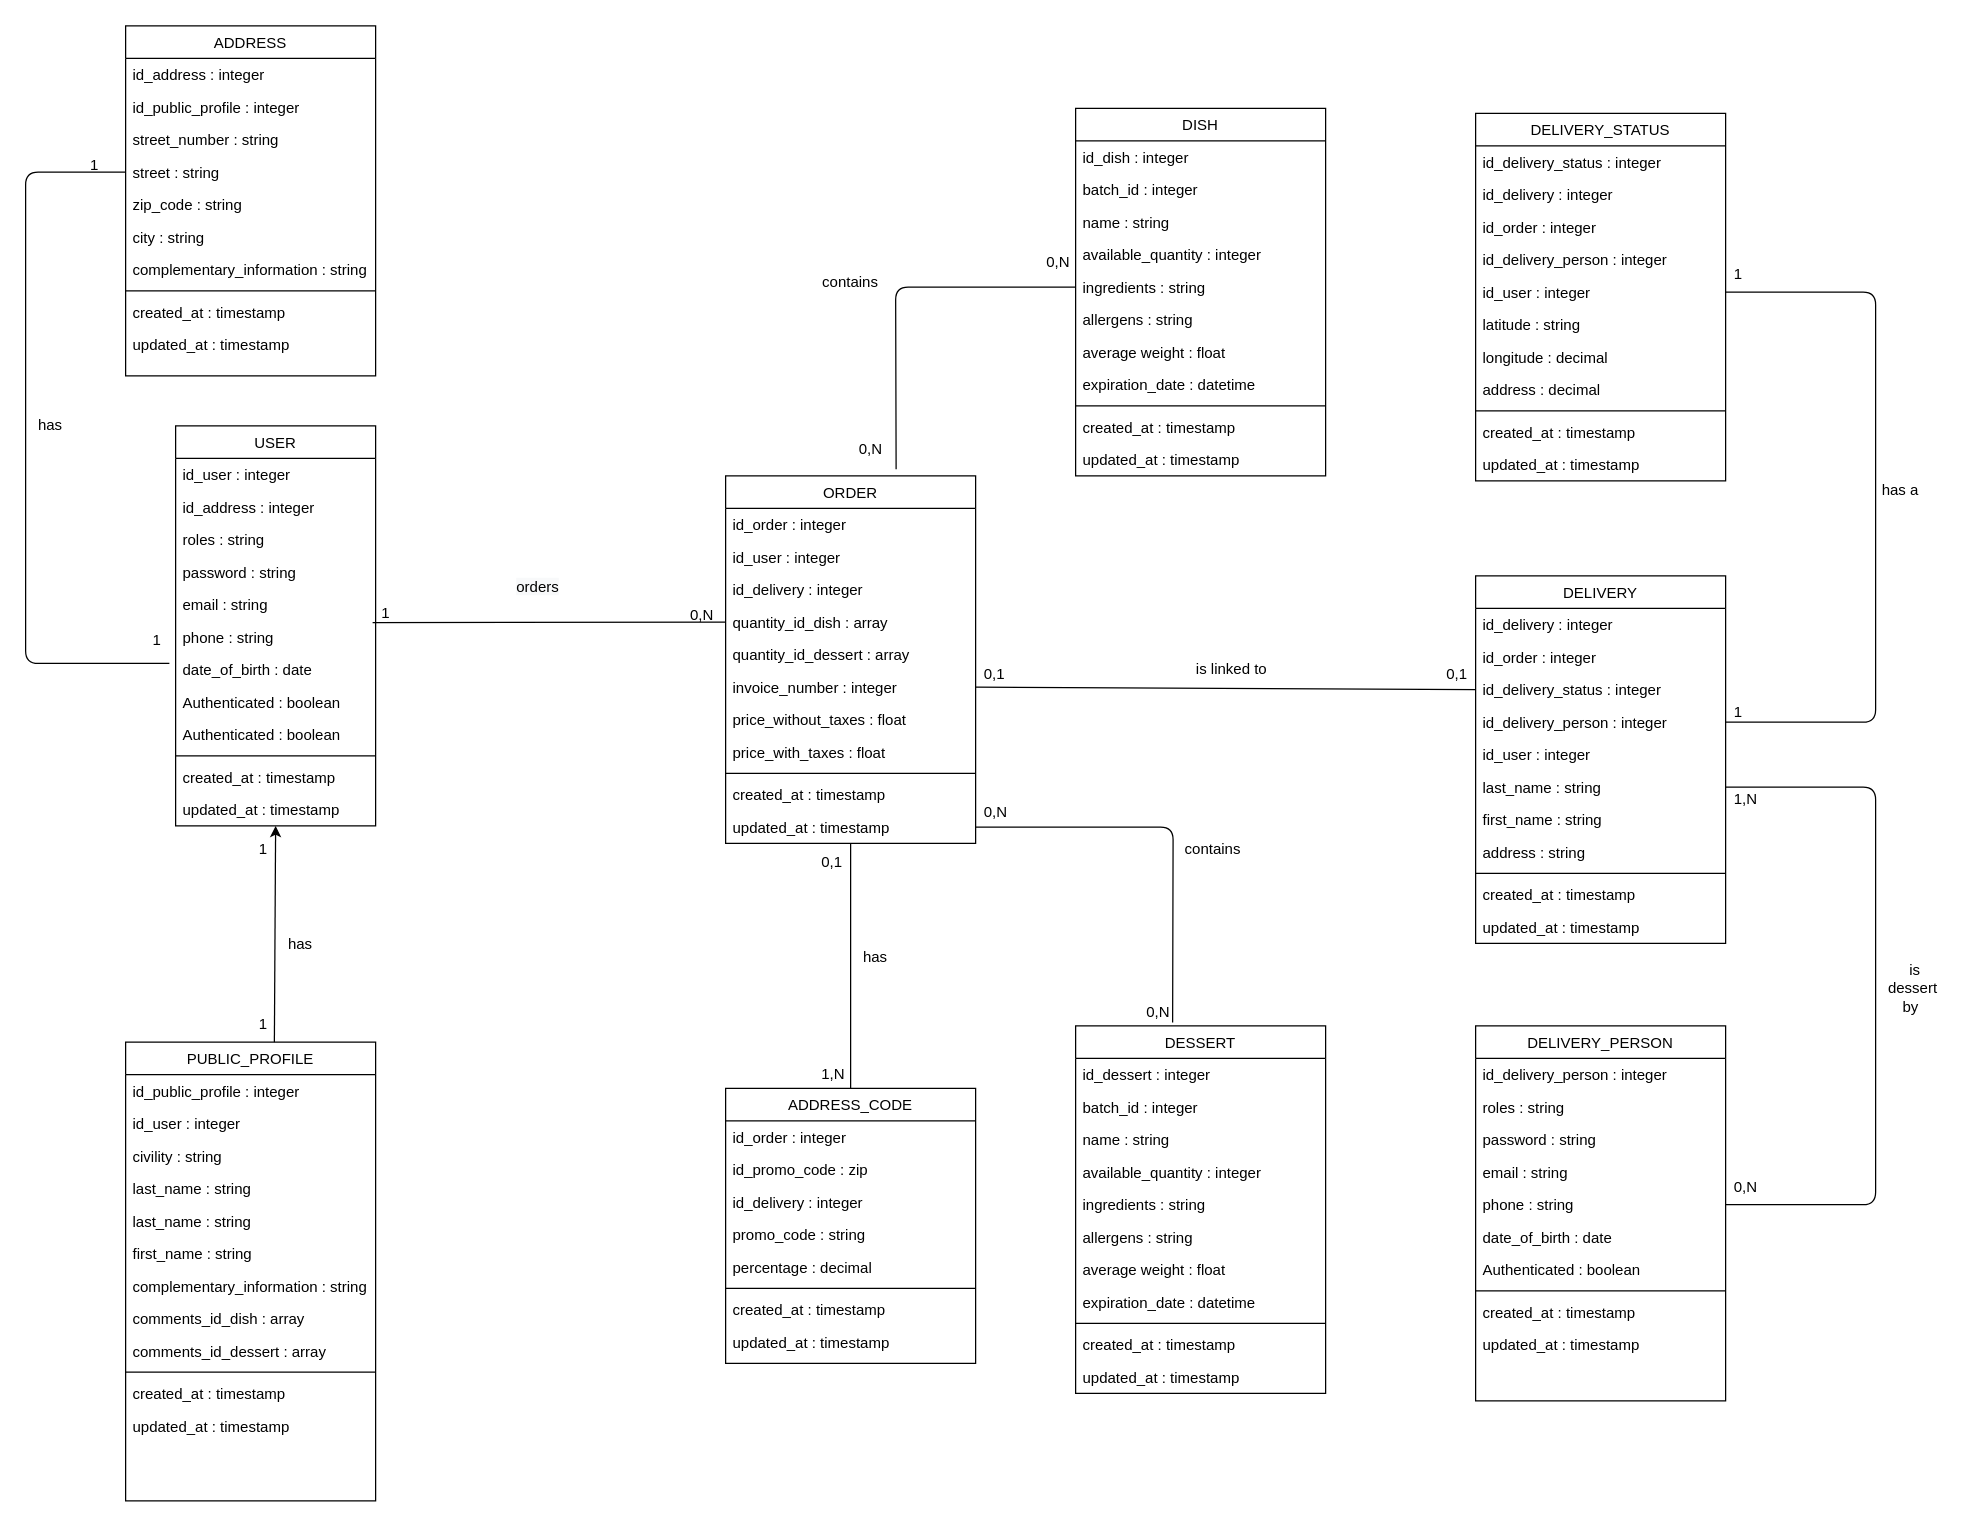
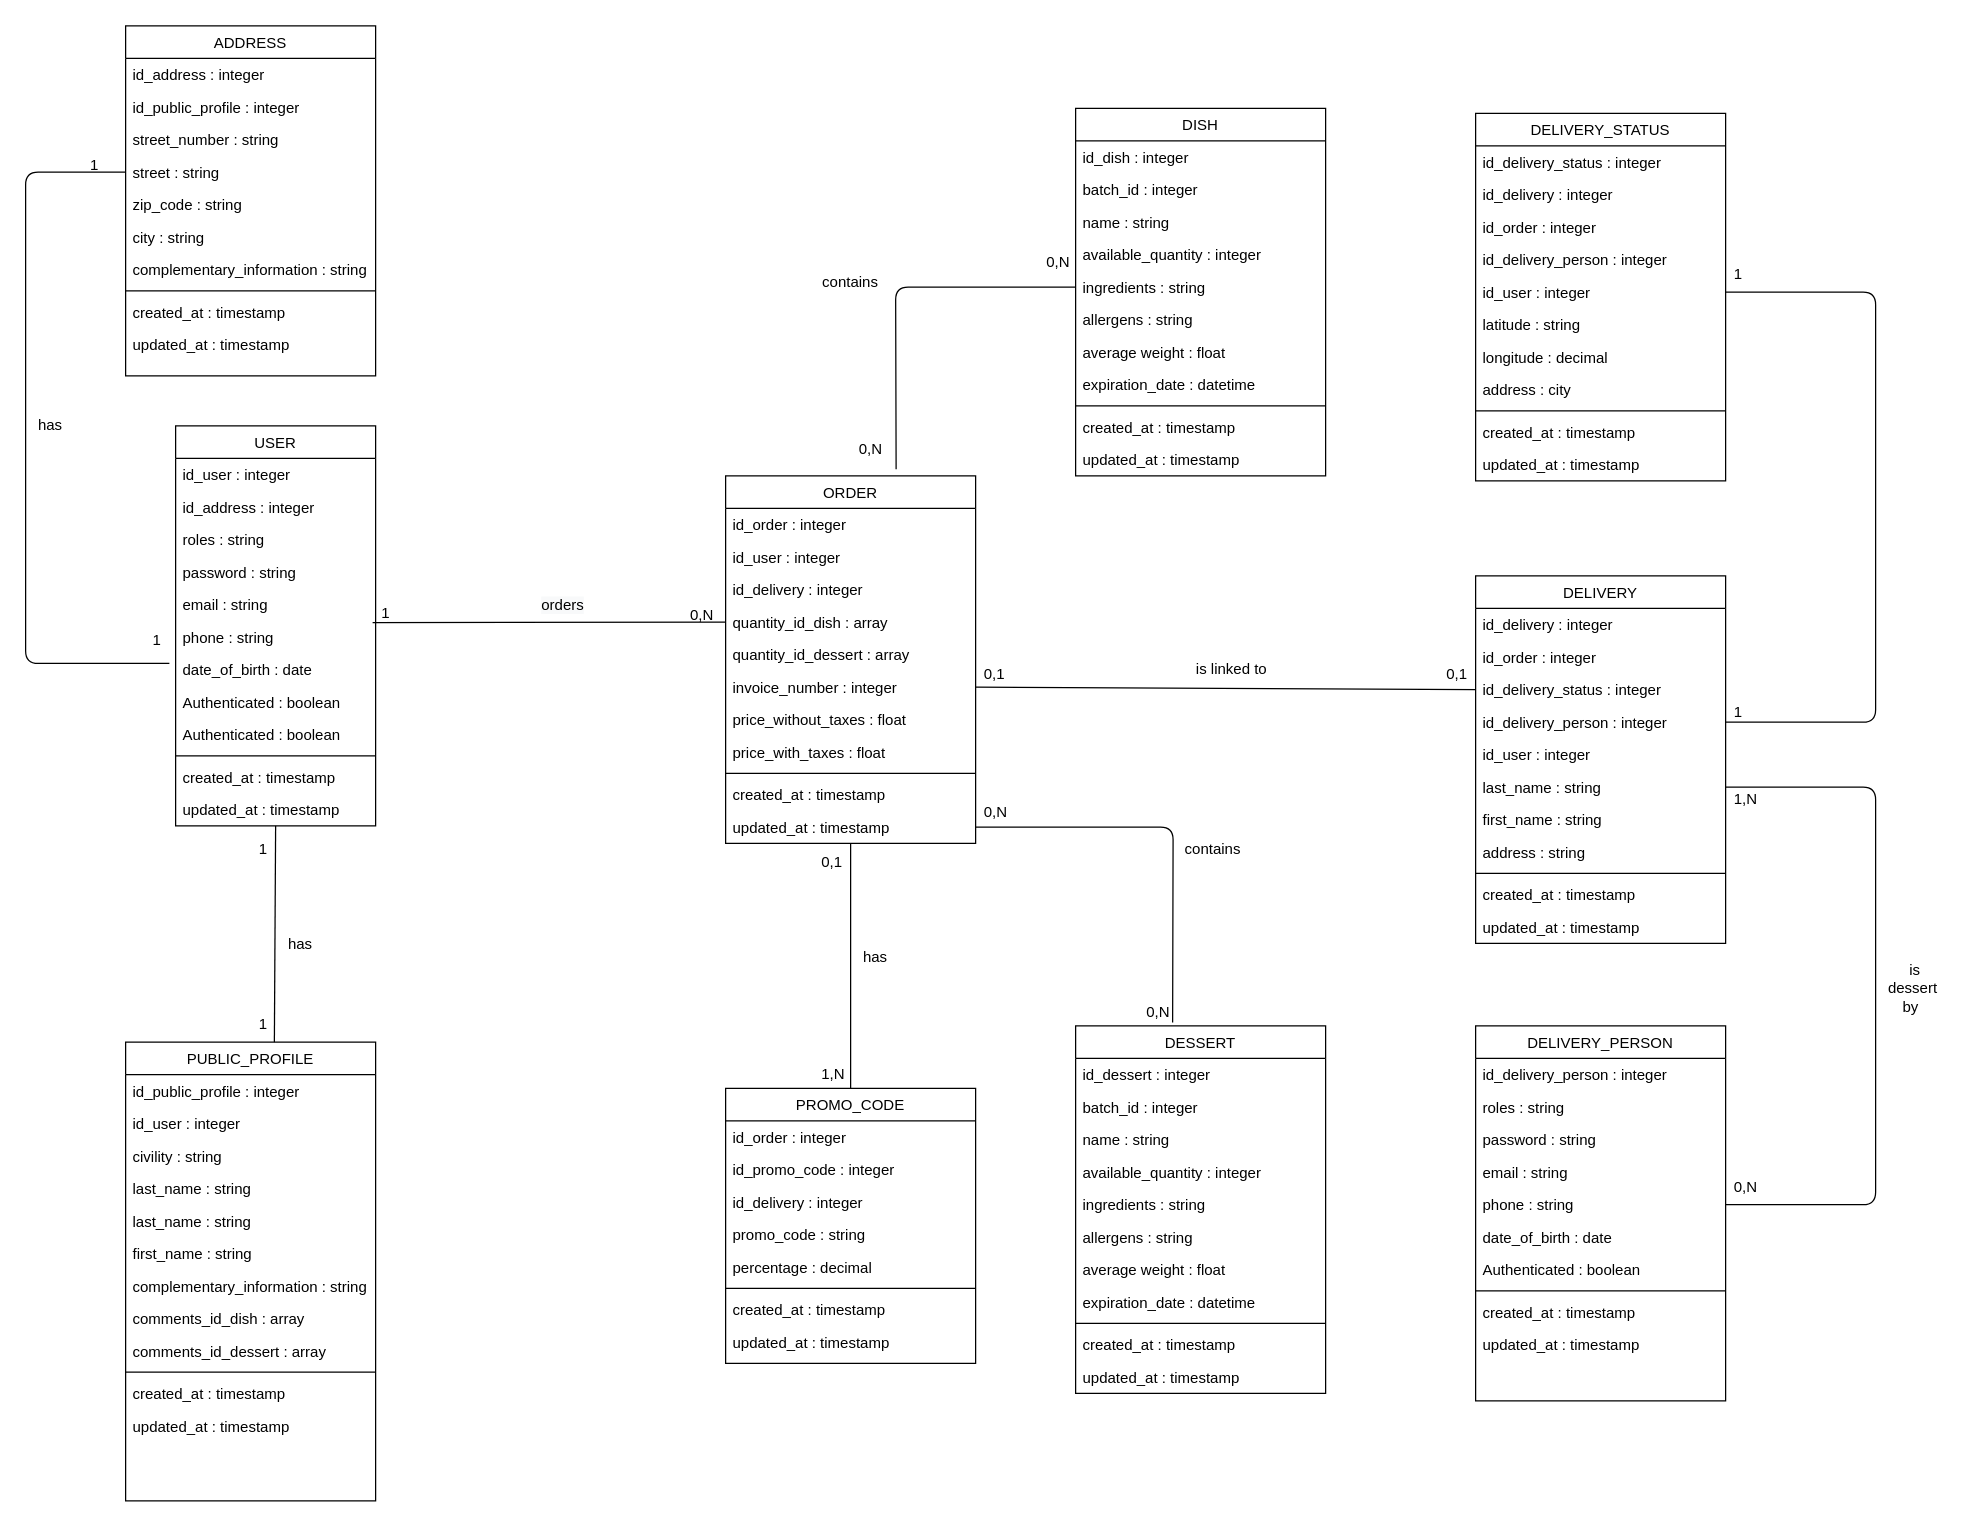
- <mxCell id="105" value="address : decimal" style="text;align=left;verticalAlign=top;spacingLeft=4;spacingRight=4;overflow=hidden;rotatable=0;points=[[0,0.5],[1,0.5]];portConstraint=eastwest;rounded=0;shadow=0;html=0;" parent="97" vertex="1"><mxGeometry y="208" width="200" height="26" as="geometry" /></mxCell>
+ <mxCell id="105" value="address : city" style="text;align=left;verticalAlign=top;spacingLeft=4;spacingRight=4;overflow=hidden;rotatable=0;points=[[0,0.5],[1,0.5]];portConstraint=eastwest;rounded=0;shadow=0;html=0;" parent="97" vertex="1"><mxGeometry y="208" width="200" height="26" as="geometry" /></mxCell>
- <mxCell id="147" value="has a" style="text;html=1;strokeColor=none;fillColor=none;align=center;verticalAlign=middle;whiteSpace=wrap;rounded=0;" parent="1" vertex="1"><mxGeometry x="1500" y="384" width="40" height="16" as="geometry" /></mxCell>
- <mxCell id="58" value="&lt;span style=&quot;color: rgb(0 , 0 , 0) ; font-family: &amp;#34;helvetica&amp;#34; ; font-size: 12px ; font-style: normal ; font-weight: 400 ; letter-spacing: normal ; text-indent: 0px ; text-transform: none ; word-spacing: 0px ; background-color: rgb(248 , 249 , 250) ; display: inline ; float: none&quot;&gt;orders&lt;/span&gt;" style="text;whiteSpace=wrap;html=1;align=center;" parent="1" vertex="1"><mxGeometry x="310" y="455" width="240" height="30" as="geometry" /></mxCell>
+ <mxCell id="58" value="&lt;span style=&quot;color: rgb(0 , 0 , 0) ; font-family: &amp;#34;helvetica&amp;#34; ; font-size: 12px ; font-style: normal ; font-weight: 400 ; letter-spacing: normal ; text-indent: 0px ; text-transform: none ; word-spacing: 0px ; background-color: rgb(248 , 249 , 250) ; display: inline ; float: none&quot;&gt;orders&lt;/span&gt;" style="text;whiteSpace=wrap;html=1;align=center;" parent="1" vertex="1"><mxGeometry x="330" y="470" width="240" height="30" as="geometry" /></mxCell>
- <mxCell id="41" value="" style="endArrow=classic;html=1;entryX=0.5;entryY=1;entryDx=0;entryDy=0;exitX=0.595;exitY=0;exitDx=0;exitDy=0;exitPerimeter=0;" parent="1" source="26" target="2" edge="1"><mxGeometry width="50" height="50" relative="1" as="geometry"><mxPoint x="220" y="701" as="sourcePoint" /><mxPoint x="260" y="640" as="targetPoint" /></mxGeometry></mxCell>
+ <mxCell id="41" value="" style="endArrow=none;html=1;entryX=0.5;entryY=1;entryDx=0;entryDy=0;exitX=0.595;exitY=0;exitDx=0;exitDy=0;exitPerimeter=0;" parent="1" source="26" target="2" edge="1"><mxGeometry width="50" height="50" relative="1" as="geometry"><mxPoint x="220" y="701" as="sourcePoint" /><mxPoint x="260" y="640" as="targetPoint" /></mxGeometry></mxCell>
- <mxCell id="72" value="ADDRESS_CODE&#10;" style="swimlane;fontStyle=0;align=center;verticalAlign=top;childLayout=stackLayout;horizontal=1;startSize=26;horizontalStack=0;resizeParent=1;resizeLast=0;collapsible=1;marginBottom=0;rounded=0;shadow=0;strokeWidth=1;" parent="1" vertex="1"><mxGeometry x="580" y="870" width="200" height="220" as="geometry"><mxRectangle x="130" y="380" width="160" height="26" as="alternateBounds" /></mxGeometry></mxCell>
+ <mxCell id="72" value="PROMO_CODE&#10;" style="swimlane;fontStyle=0;align=center;verticalAlign=top;childLayout=stackLayout;horizontal=1;startSize=26;horizontalStack=0;resizeParent=1;resizeLast=0;collapsible=1;marginBottom=0;rounded=0;shadow=0;strokeWidth=1;" parent="1" vertex="1"><mxGeometry x="580" y="870" width="200" height="220" as="geometry"><mxRectangle x="130" y="380" width="160" height="26" as="alternateBounds" /></mxGeometry></mxCell>
- <mxCell id="74" value="id_promo_code : zip" style="text;align=left;verticalAlign=top;spacingLeft=4;spacingRight=4;overflow=hidden;rotatable=0;points=[[0,0.5],[1,0.5]];portConstraint=eastwest;rounded=0;shadow=0;html=0;" parent="72" vertex="1"><mxGeometry y="52" width="200" height="26" as="geometry" /></mxCell>
+ <mxCell id="74" value="id_promo_code : integer" style="text;align=left;verticalAlign=top;spacingLeft=4;spacingRight=4;overflow=hidden;rotatable=0;points=[[0,0.5],[1,0.5]];portConstraint=eastwest;rounded=0;shadow=0;html=0;" parent="72" vertex="1"><mxGeometry y="52" width="200" height="26" as="geometry" /></mxCell>
